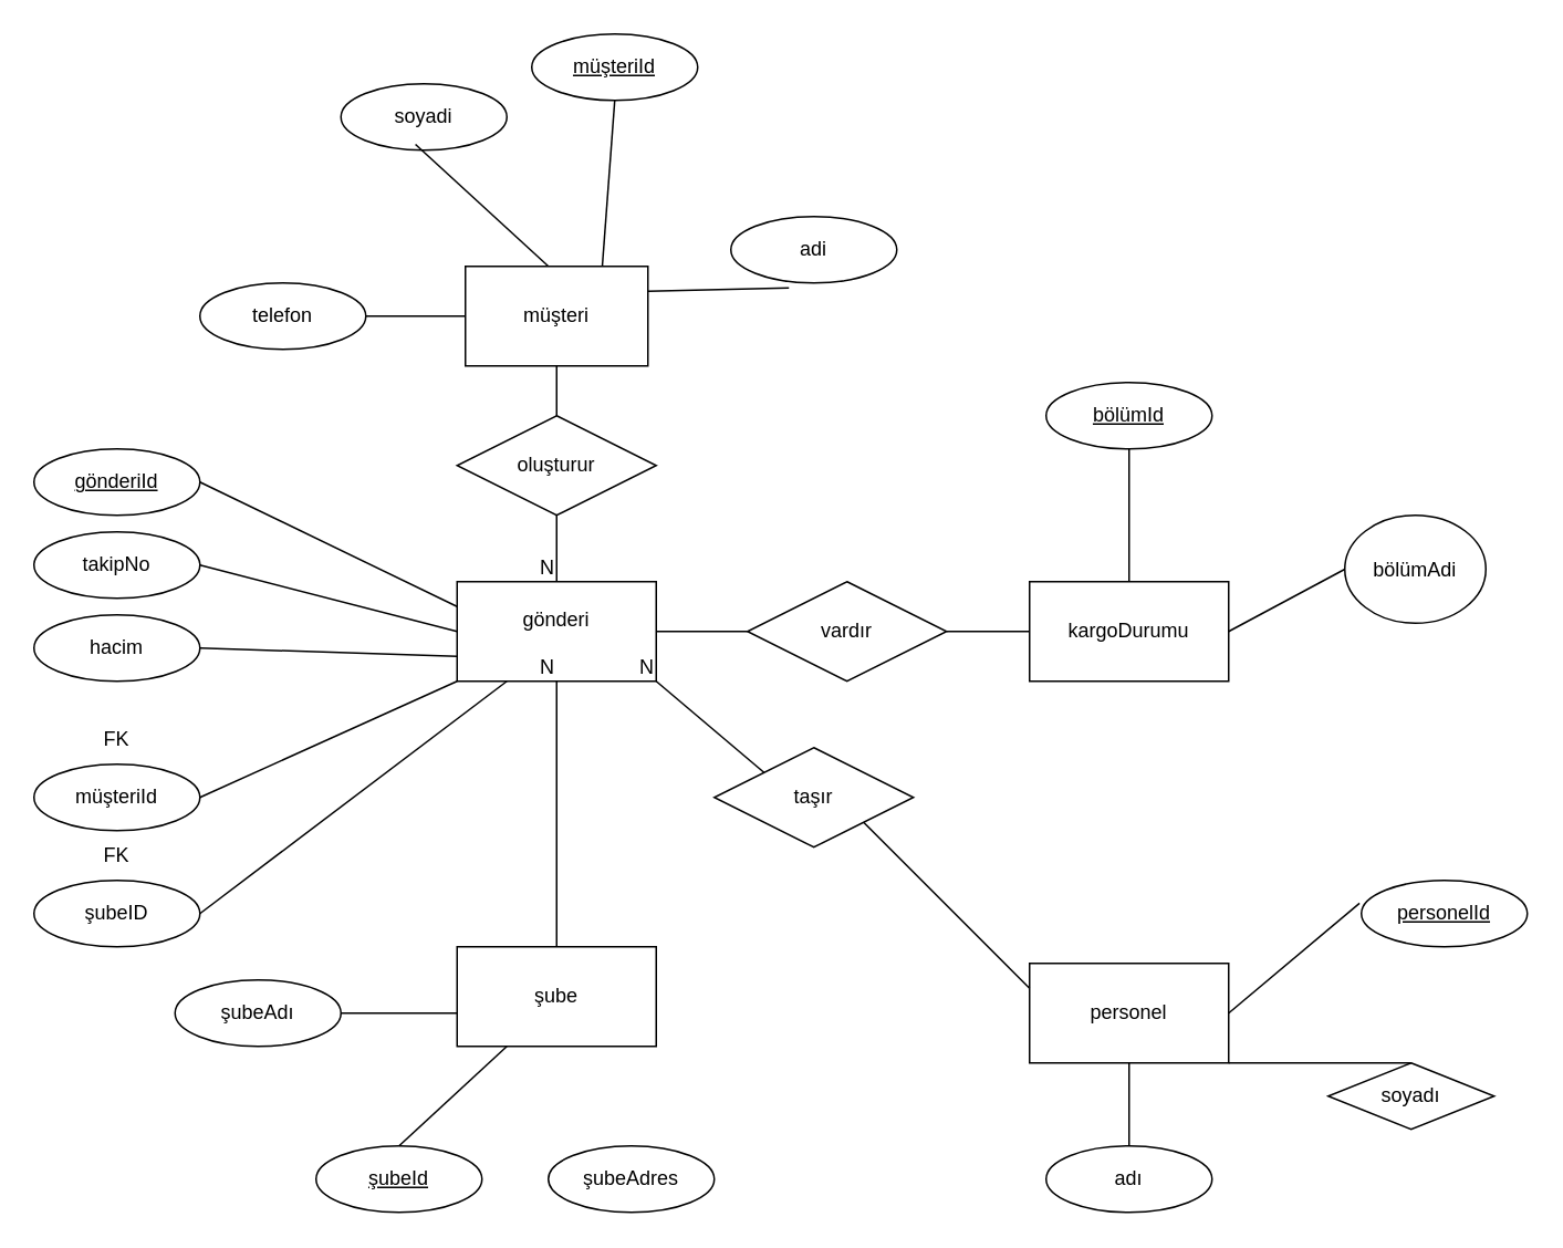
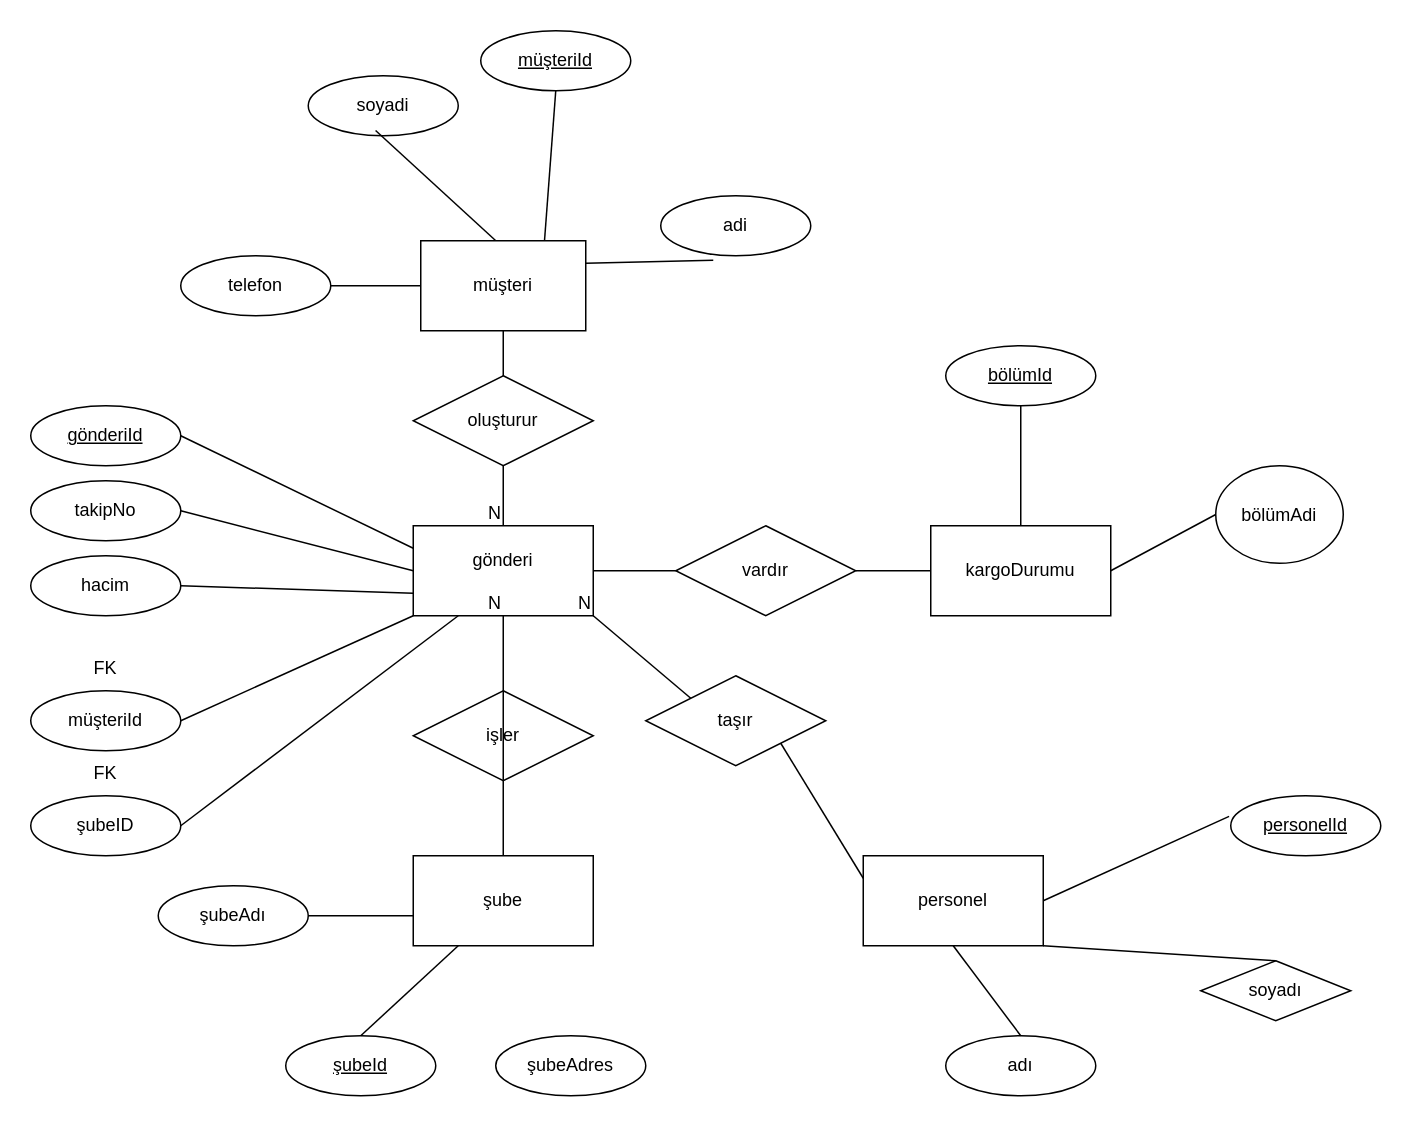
+ <mxCell id="24" value="işler" style="shape=rhombus;perimeter=rhombusPerimeter;whiteSpace=wrap;html=1;align=center;" vertex="1" parent="1"><mxGeometry x="275" y="460" width="120" height="60" as="geometry" /></mxCell>
- <mxCell id="4" value="personel" style="rounded=0;whiteSpace=wrap;html=1;" vertex="1" parent="1"><mxGeometry x="620" y="580" width="120" height="60" as="geometry" /></mxCell>
+ <mxCell id="4" value="personel" style="rounded=0;whiteSpace=wrap;html=1;" vertex="1" parent="1"><mxGeometry x="575" y="570" width="120" height="60" as="geometry" /></mxCell>
